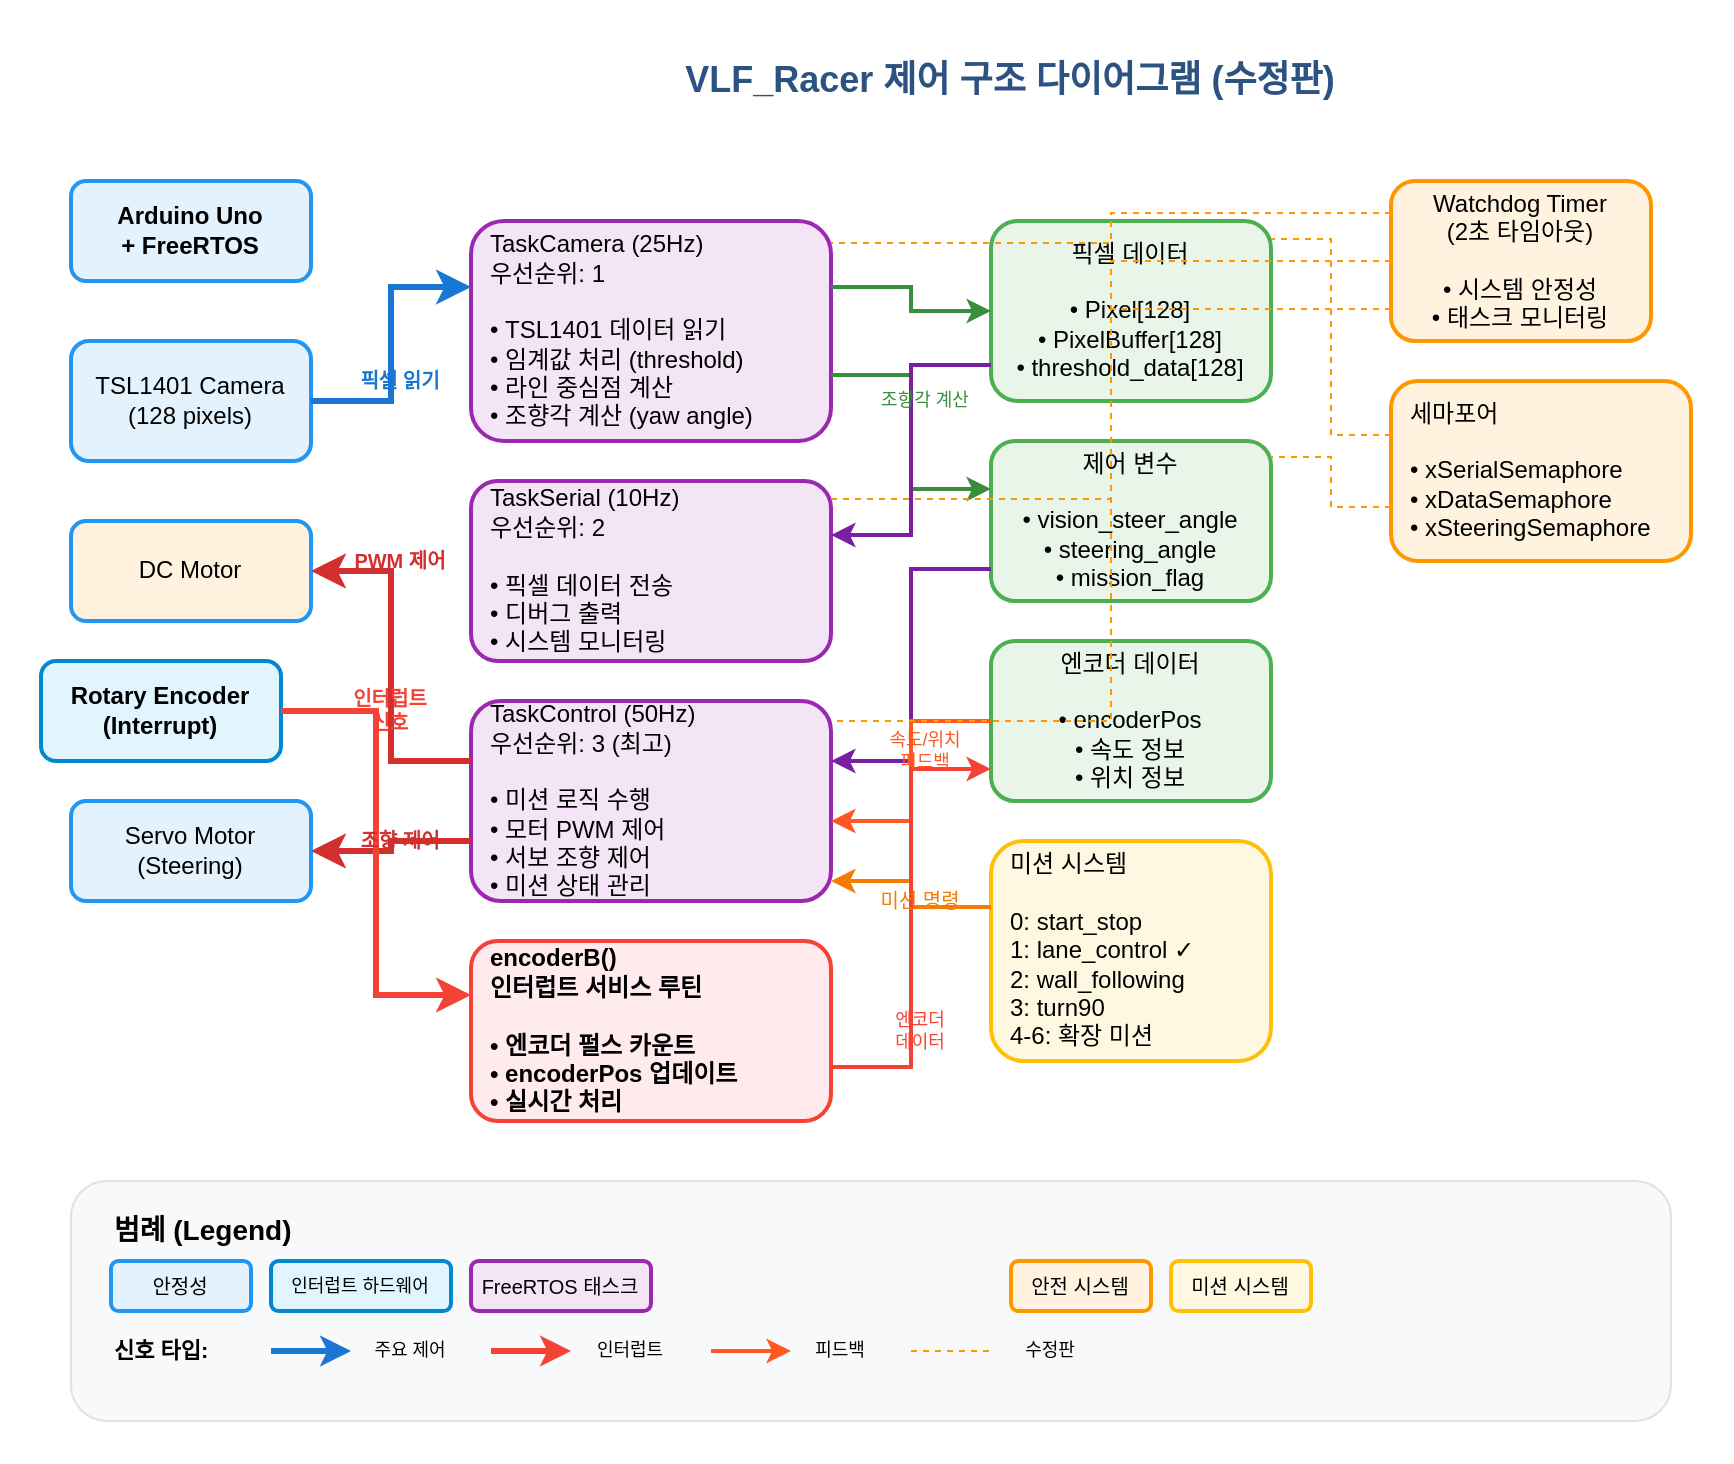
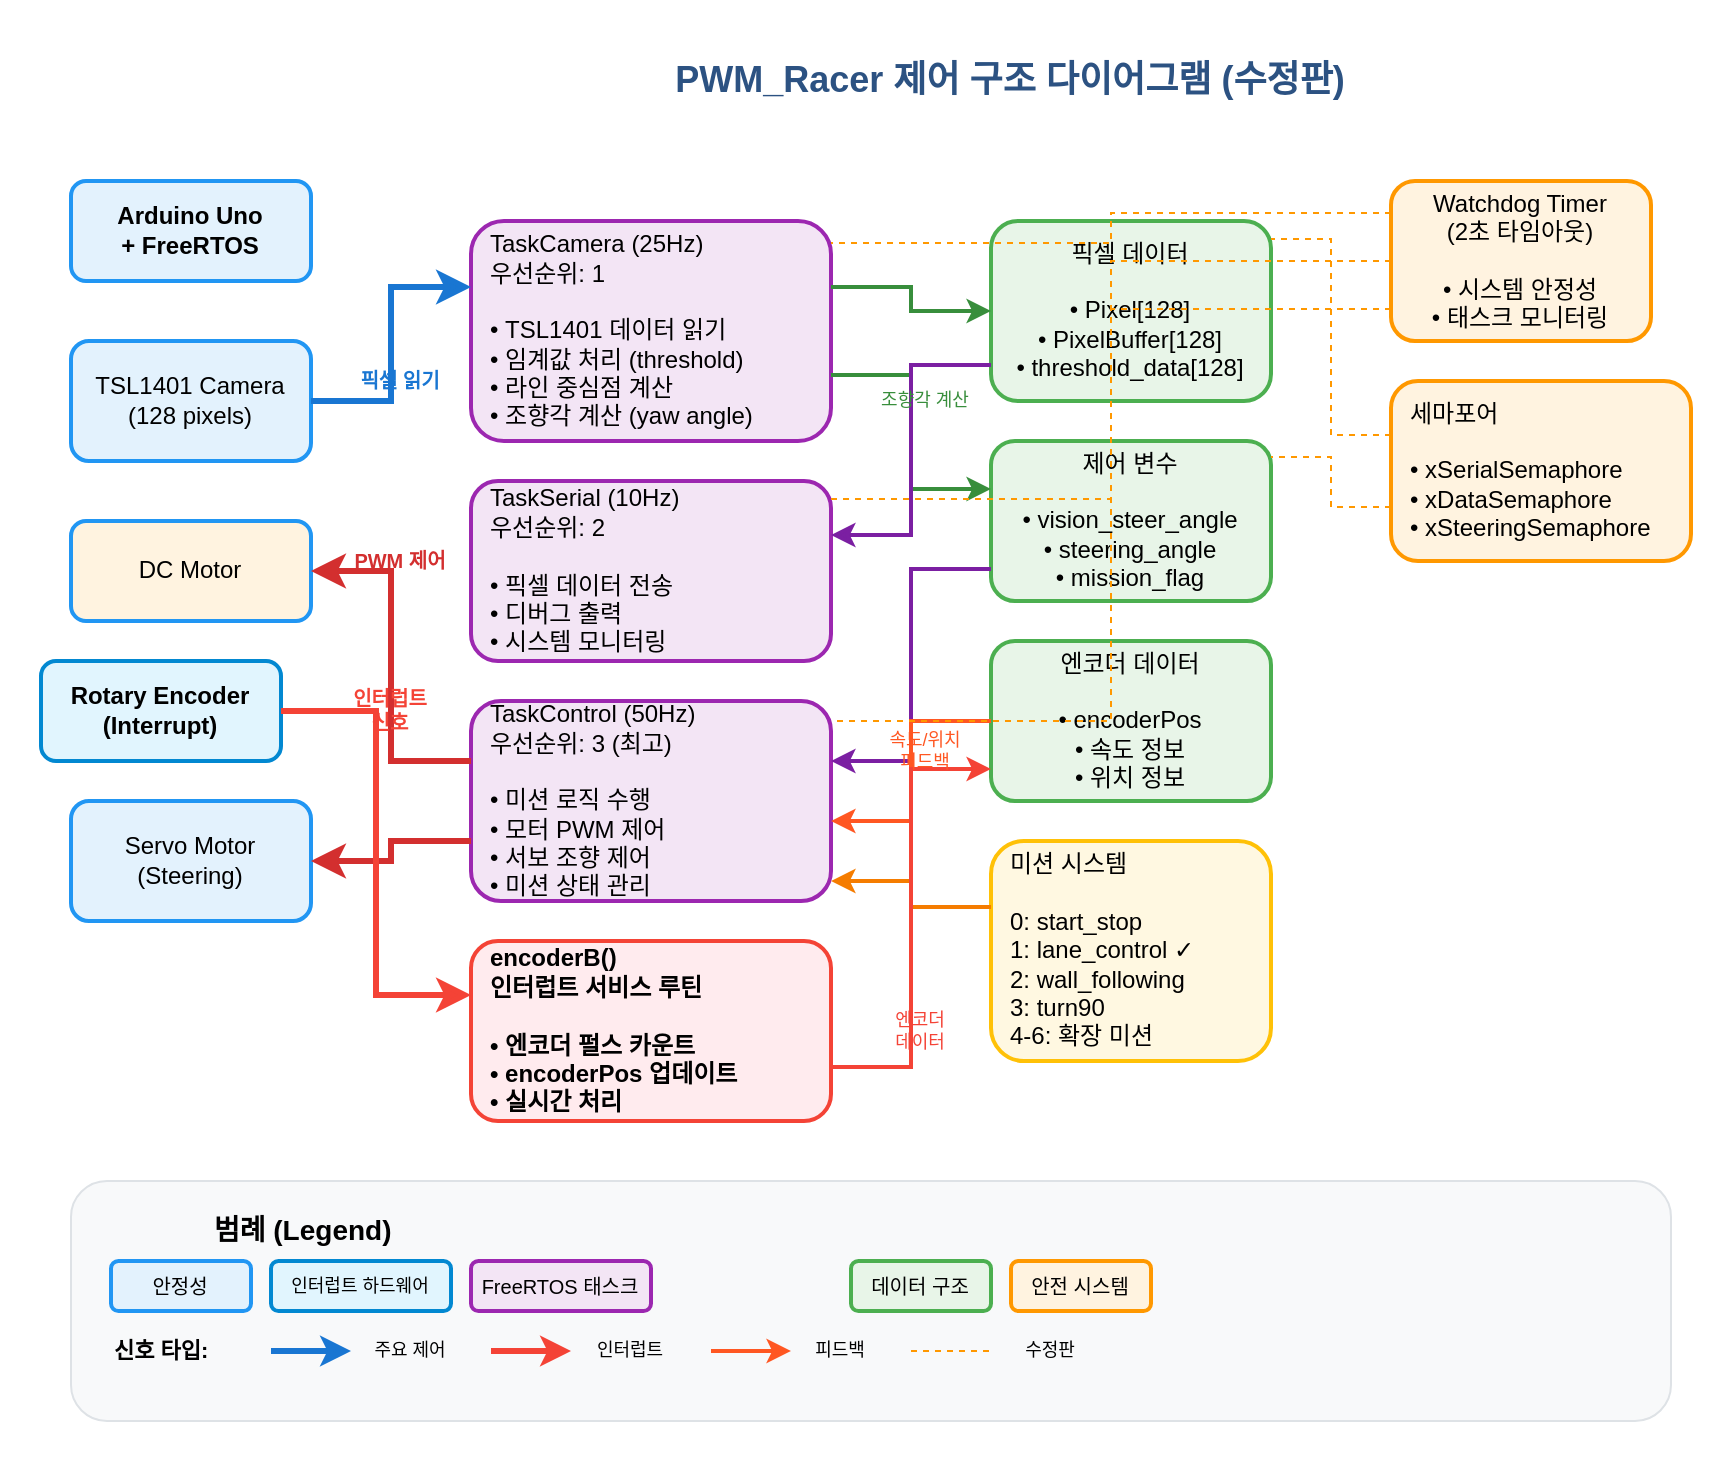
- <mxCell id="2" value="VLF_Racer 제어 구조 다이어그램 (수정판)" style="text;html=1;strokeColor=none;fillColor=none;align=center;verticalAlign=middle;whiteSpace=wrap;rounded=0;fontSize=18;fontStyle=1;fontColor=#2c5282;" vertex="1" parent="1"><mxGeometry x="305" y="20" width="400" height="40" as="geometry" /></mxCell>
+ <mxCell id="2" value="PWM_Racer 제어 구조 다이어그램 (수정판)" style="text;html=1;strokeColor=none;fillColor=none;align=center;verticalAlign=middle;whiteSpace=wrap;rounded=0;fontSize=18;fontStyle=1;fontColor=#2c5282;" vertex="1" parent="1"><mxGeometry x="305" y="20" width="400" height="40" as="geometry" /></mxCell>
- <mxCell id="37" value="조향 제어" style="text;html=1;strokeColor=none;fillColor=none;align=center;verticalAlign=middle;whiteSpace=wrap;rounded=0;fontSize=10;fontColor=#d32f2f;fontStyle=1;" vertex="1" parent="1"><mxGeometry x="170" y="410" width="60" height="20" as="geometry" /></mxCell>
- <mxCell id="7" value="Servo Motor&#10;(Steering)" style="rounded=1;whiteSpace=wrap;html=1;fillColor=#e3f2fd;strokeColor=#2196f3;strokeWidth=2;" vertex="1" parent="1"><mxGeometry x="35" y="400" width="120" height="50" as="geometry" /></mxCell>
+ <mxCell id="7" value="Servo Motor&#10;(Steering)" style="rounded=1;whiteSpace=wrap;html=1;fillColor=#e3f2fd;strokeColor=#2196f3;strokeWidth=2;" vertex="1" parent="1"><mxGeometry x="35" y="400" width="120" height="60" as="geometry" /></mxCell>
- <mxCell id="41" value="미션 명령" style="text;html=1;strokeColor=none;fillColor=none;align=center;verticalAlign=middle;whiteSpace=wrap;rounded=0;fontSize=10;fontColor=#f57c00;" vertex="1" parent="1"><mxGeometry x="435" y="440" width="50" height="20" as="geometry" /></mxCell>
- <mxCell id="43" value="범례 (Legend)" style="text;html=1;strokeColor=none;fillColor=none;align=left;verticalAlign=top;whiteSpace=wrap;rounded=0;fontSize=14;fontStyle=1;" vertex="1" parent="1"><mxGeometry x="55" y="600" width="120" height="20" as="geometry" /></mxCell>
+ <mxCell id="43" value="범례 (Legend)" style="text;html=1;strokeColor=none;fillColor=none;align=left;verticalAlign=top;whiteSpace=wrap;rounded=0;fontSize=14;fontStyle=1;" vertex="1" parent="1"><mxGeometry x="105" y="600" width="120" height="20" as="geometry" /></mxCell>
+ <mxCell id="47" value="데이터 구조" style="rounded=1;whiteSpace=wrap;html=1;fillColor=#e8f5e8;strokeColor=#4caf50;strokeWidth=2;fontSize=10;" vertex="1" parent="1"><mxGeometry x="425" y="630" width="70" height="25" as="geometry" /></mxCell>
- <mxCell id="49" value="미션 시스템" style="rounded=1;whiteSpace=wrap;html=1;fillColor=#fff8e1;strokeColor=#ffc107;strokeWidth=2;fontSize=10;" vertex="1" parent="1"><mxGeometry x="585" y="630" width="70" height="25" as="geometry" /></mxCell>
